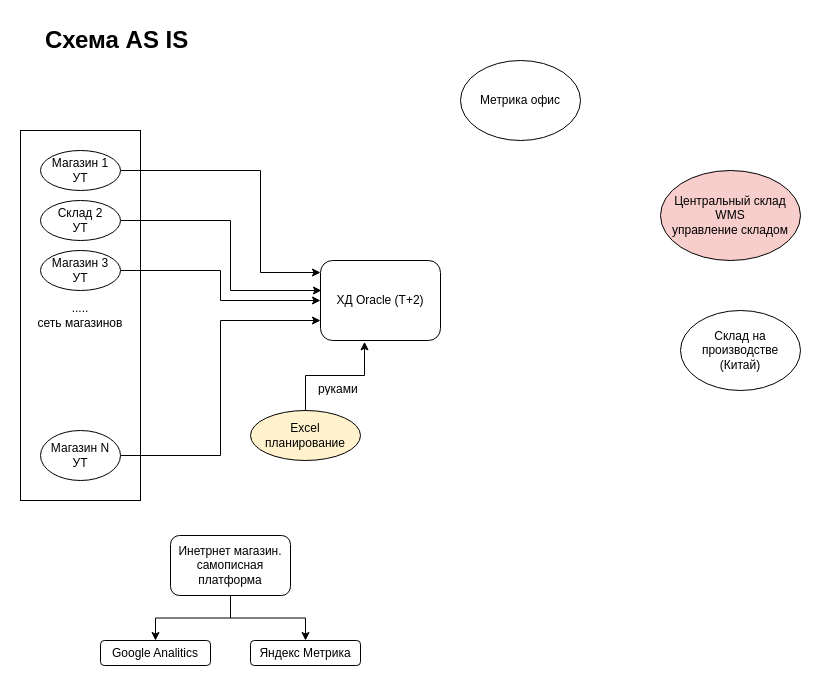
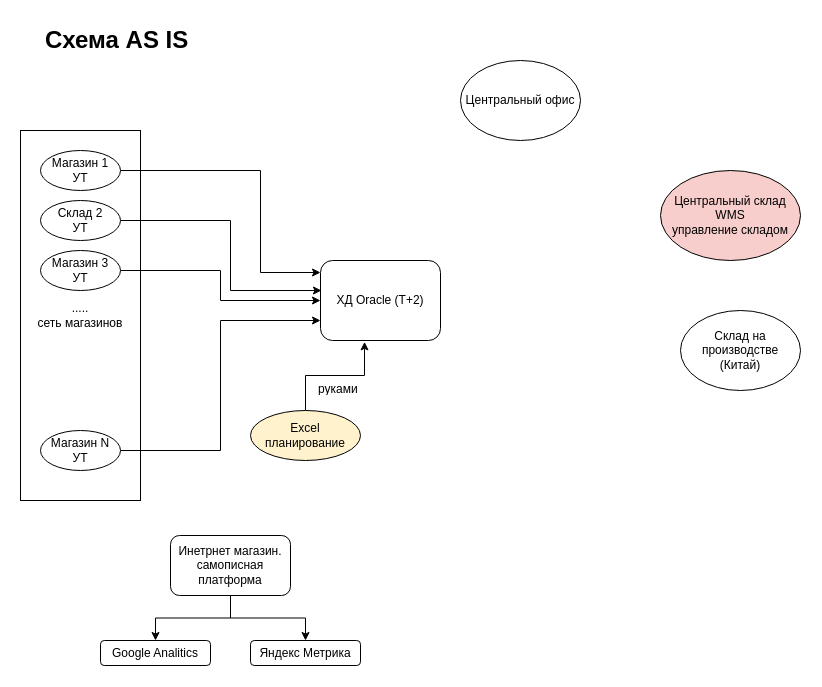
- <mxCell id="21" value="Метрика офис" style="ellipse;whiteSpace=wrap;html=1;" parent="1" vertex="1"><mxGeometry x="460" y="60" width="120" height="80" as="geometry" /></mxCell>
+ <mxCell id="21" value="Центральный офис" style="ellipse;whiteSpace=wrap;html=1;" parent="1" vertex="1"><mxGeometry x="460" y="60" width="120" height="80" as="geometry" /></mxCell>
- <mxCell id="10" value="Магазин N&lt;br&gt;УТ" style="ellipse;whiteSpace=wrap;html=1;" parent="1" vertex="1"><mxGeometry x="40" y="430" width="80" height="50" as="geometry" /></mxCell>
+ <mxCell id="10" value="Магазин N&lt;br&gt;УТ" style="ellipse;whiteSpace=wrap;html=1;" parent="1" vertex="1"><mxGeometry x="40" y="430" width="80" height="40" as="geometry" /></mxCell>
